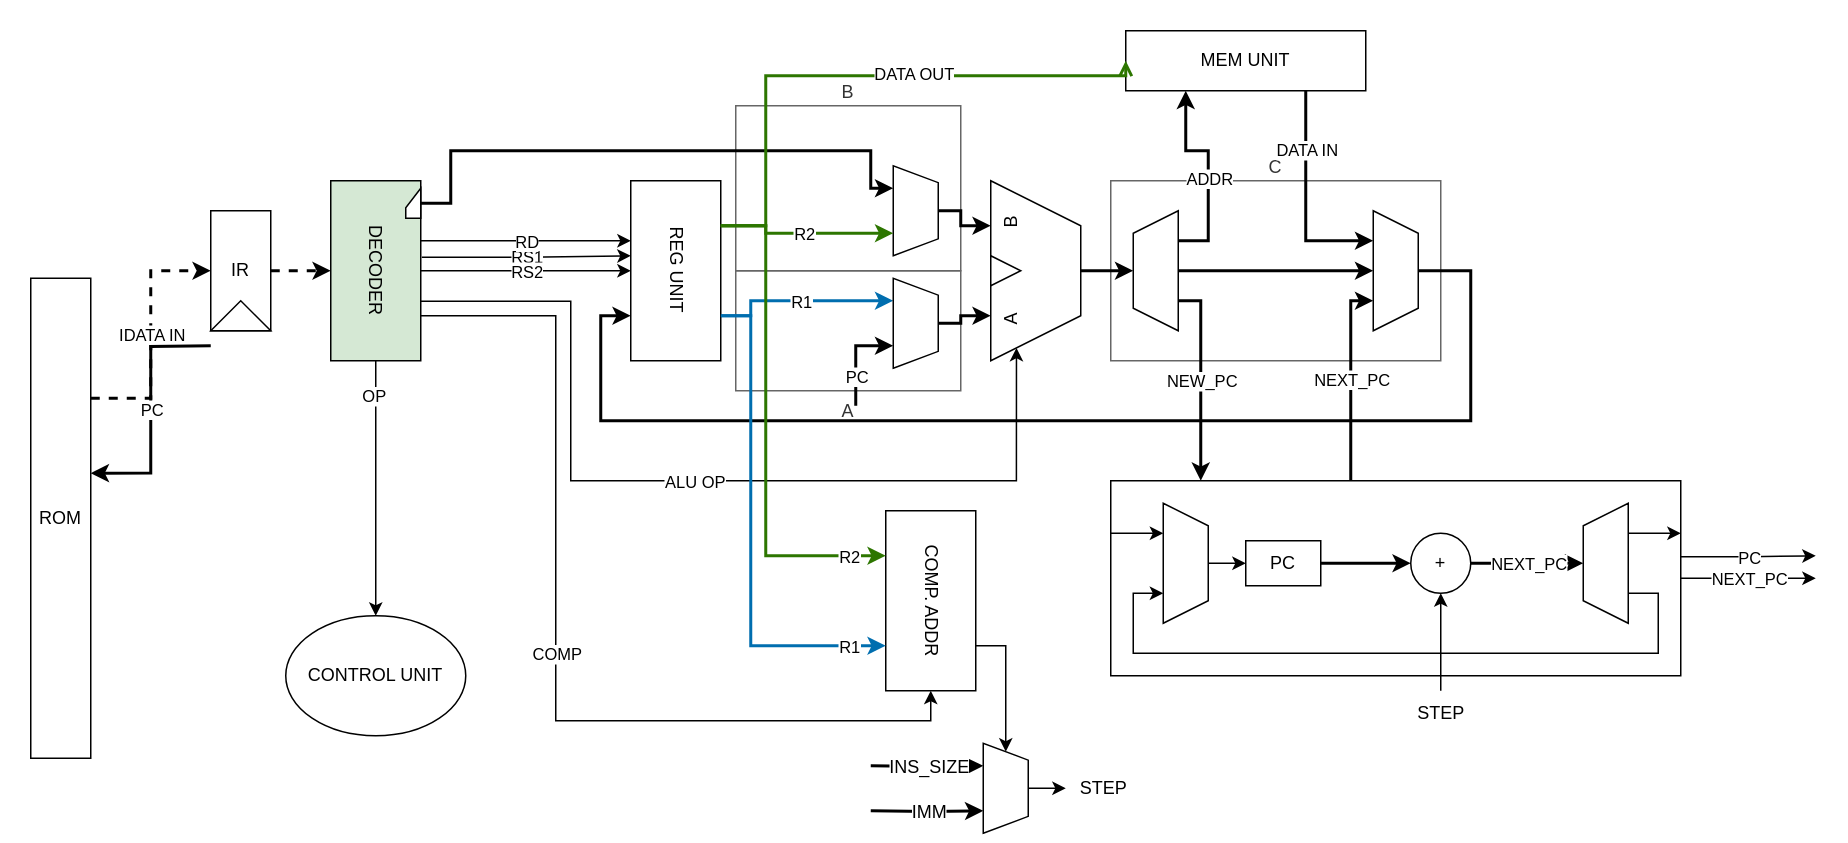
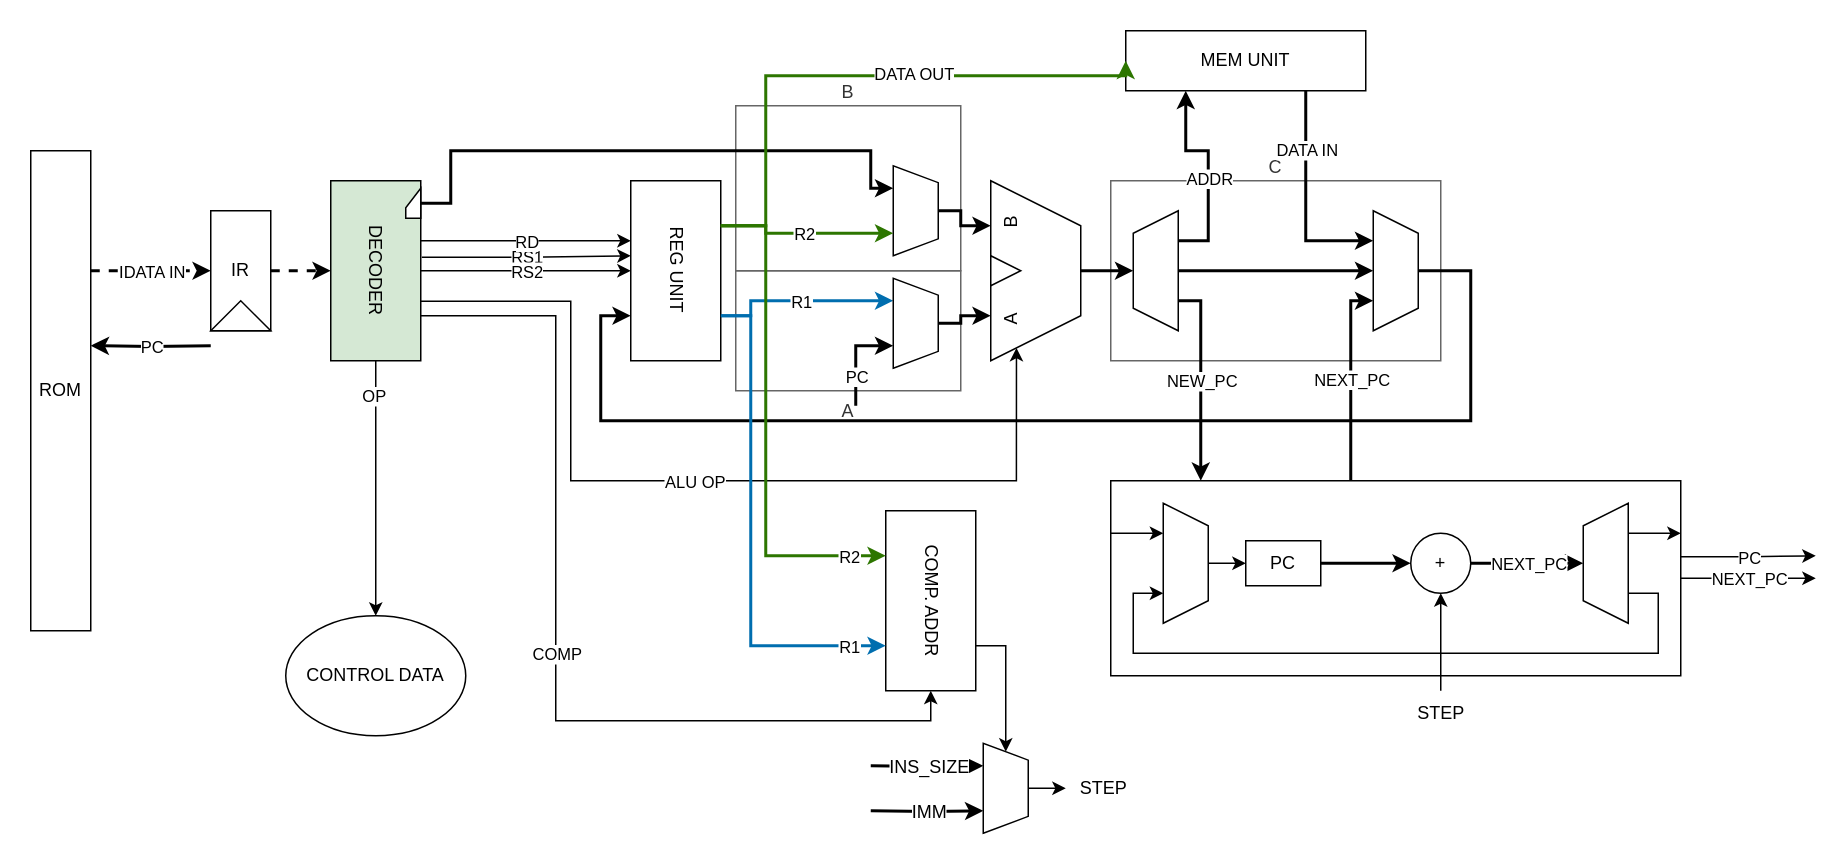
- <mxCell id="29" style="edgeStyle=orthogonalEdgeStyle;rounded=0;orthogonalLoop=1;jettySize=auto;html=1;exitX=0.75;exitY=1;exitDx=0;exitDy=0;strokeWidth=2;entryX=0;entryY=0.5;entryDx=0;entryDy=0;fillColor=#60a917;strokeColor=#2D7600;endArrow=open;" parent="1" source="7" target="28" edge="1"><mxGeometry relative="1" as="geometry"><mxPoint x="730" y="-20" as="targetPoint" /><Array as="points"><mxPoint x="510" y="150" /><mxPoint x="510" y="50" /></Array><mxPoint x="545" y="125" as="sourcePoint" /></mxGeometry></mxCell>
+ <mxCell id="29" style="edgeStyle=orthogonalEdgeStyle;rounded=0;orthogonalLoop=1;jettySize=auto;html=1;exitX=0.75;exitY=1;exitDx=0;exitDy=0;strokeWidth=2;entryX=0;entryY=0.5;entryDx=0;entryDy=0;fillColor=#60a917;strokeColor=#2D7600;" parent="1" source="7" target="28" edge="1"><mxGeometry relative="1" as="geometry"><mxPoint x="730" y="-20" as="targetPoint" /><Array as="points"><mxPoint x="510" y="150" /><mxPoint x="510" y="50" /></Array><mxPoint x="545" y="125" as="sourcePoint" /></mxGeometry></mxCell>
- <mxCell id="63" value="ROM" style="rounded=0;whiteSpace=wrap;html=1;flipV=0;" parent="1" vertex="1"><mxGeometry x="20" y="185" width="40" height="320" as="geometry" /></mxCell>
+ <mxCell id="63" value="ROM" style="rounded=0;whiteSpace=wrap;html=1;flipV=0;" parent="1" vertex="1"><mxGeometry x="20" y="100" width="40" height="320" as="geometry" /></mxCell>
- <mxCell id="35" value="CONTROL UNIT" style="ellipse;whiteSpace=wrap;html=1;" parent="1" vertex="1"><mxGeometry x="190" y="410" width="120" height="80" as="geometry" /></mxCell>
+ <mxCell id="35" value="CONTROL DATA" style="ellipse;whiteSpace=wrap;html=1;" parent="1" vertex="1"><mxGeometry x="190" y="410" width="120" height="80" as="geometry" /></mxCell>
